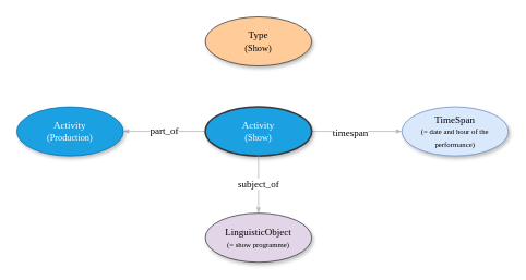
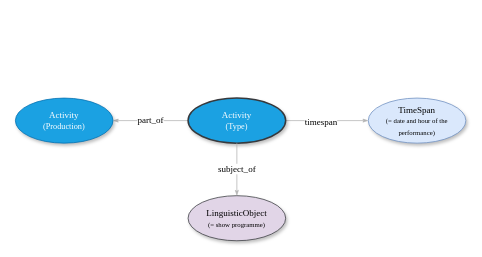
- <mxCell id="7" value="&lt;span&gt;Type&lt;/span&gt;&lt;div&gt;&lt;span&gt;&lt;font style=&quot;font-size: 11px;&quot;&gt;(Show)&lt;/font&gt;&lt;/span&gt;&lt;/div&gt;" style="ellipse;whiteSpace=wrap;html=1;rounded=0;shadow=1;comic=0;labelBackgroundColor=none;strokeWidth=1;fontFamily=Verdana;fontSize=12;align=center;fillColor=#ffcc99;strokeColor=#36393d;" parent="1" vertex="1"><mxGeometry x="250" y="20" width="130" height="60" as="geometry" /></mxCell>
- <mxCell id="5" value="Activity&lt;div&gt;&lt;font style=&quot;font-size: 11px;&quot;&gt;(Show)&lt;/font&gt;&lt;/div&gt;" style="ellipse;whiteSpace=wrap;html=1;rounded=0;shadow=1;comic=0;labelBackgroundColor=none;strokeWidth=2;fontFamily=Verdana;fontSize=12;align=center;fillColor=#1ba1e2;fontColor=#ffffff;strokeColor=#36393D;" parent="1" vertex="1"><mxGeometry x="250" y="130" width="130" height="60" as="geometry" /></mxCell>
+ <mxCell id="5" value="Activity&lt;div&gt;&lt;font style=&quot;font-size: 11px;&quot;&gt;(Type)&lt;/font&gt;&lt;/div&gt;" style="ellipse;whiteSpace=wrap;html=1;rounded=0;shadow=1;comic=0;labelBackgroundColor=none;strokeWidth=2;fontFamily=Verdana;fontSize=12;align=center;fillColor=#1ba1e2;fontColor=#ffffff;strokeColor=#36393D;" parent="1" vertex="1"><mxGeometry x="250" y="130" width="130" height="60" as="geometry" /></mxCell>
